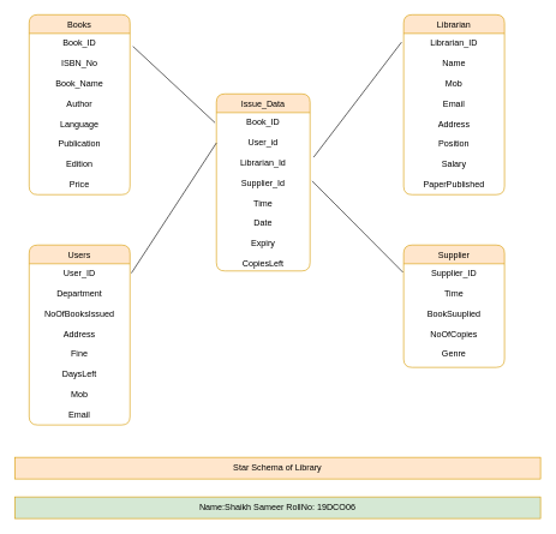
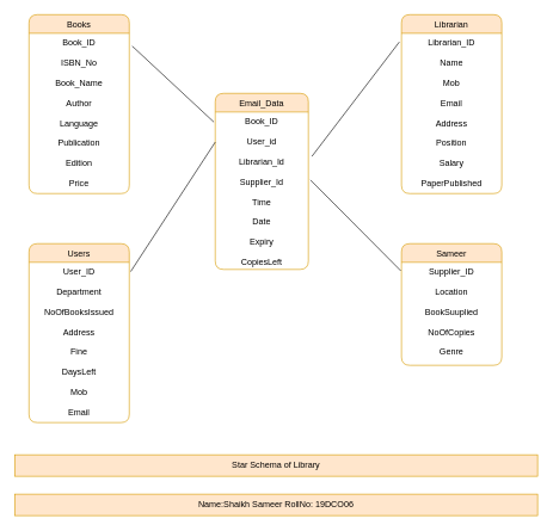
- <mxCell id="6" value="Issue_Data" style="swimlane;fontStyle=0;childLayout=stackLayout;horizontal=1;startSize=26;fillColor=#ffe6cc;horizontalStack=0;resizeParent=1;resizeParentMax=0;resizeLast=0;collapsible=1;marginBottom=0;rounded=1;align=center;strokeColor=#d79b00;" vertex="1" parent="1"><mxGeometry x="300" y="130" width="130" height="246" as="geometry" /></mxCell>
+ <mxCell id="6" value="Email_Data" style="swimlane;fontStyle=0;childLayout=stackLayout;horizontal=1;startSize=26;fillColor=#ffe6cc;horizontalStack=0;resizeParent=1;resizeParentMax=0;resizeLast=0;collapsible=1;marginBottom=0;rounded=1;align=center;strokeColor=#d79b00;" vertex="1" parent="1"><mxGeometry x="300" y="130" width="130" height="246" as="geometry" /></mxCell>
- <mxCell id="10" value="Supplier" style="swimlane;fontStyle=0;childLayout=stackLayout;horizontal=1;startSize=26;fillColor=#ffe6cc;horizontalStack=0;resizeParent=1;resizeParentMax=0;resizeLast=0;collapsible=1;marginBottom=0;rounded=1;align=center;strokeColor=#d79b00;" vertex="1" parent="1"><mxGeometry x="560" y="340" width="140" height="170" as="geometry" /></mxCell>
+ <mxCell id="10" value="Sameer" style="swimlane;fontStyle=0;childLayout=stackLayout;horizontal=1;startSize=26;fillColor=#ffe6cc;horizontalStack=0;resizeParent=1;resizeParentMax=0;resizeLast=0;collapsible=1;marginBottom=0;rounded=1;align=center;strokeColor=#d79b00;" vertex="1" parent="1"><mxGeometry x="560" y="340" width="140" height="170" as="geometry" /></mxCell>
- <mxCell id="11" value="Supplier_ID&#10;&#10;Time&#10;&#10;BookSuuplied&#10;&#10;NoOfCopies&#10;&#10;Genre&#10;&#10;&#10;&#10;&#10;&#10;&#10;" style="text;strokeColor=none;fillColor=none;align=center;verticalAlign=top;spacingLeft=4;spacingRight=4;overflow=hidden;rotatable=0;points=[[0,0.5],[1,0.5]];portConstraint=eastwest;" vertex="1" parent="10"><mxGeometry y="26" width="140" height="144" as="geometry" /></mxCell>
+ <mxCell id="11" value="Supplier_ID&#10;&#10;Location&#10;&#10;BookSuuplied&#10;&#10;NoOfCopies&#10;&#10;Genre&#10;&#10;&#10;&#10;&#10;&#10;&#10;" style="text;strokeColor=none;fillColor=none;align=center;verticalAlign=top;spacingLeft=4;spacingRight=4;overflow=hidden;rotatable=0;points=[[0,0.5],[1,0.5]];portConstraint=eastwest;" vertex="1" parent="10"><mxGeometry y="26" width="140" height="144" as="geometry" /></mxCell>
- <mxCell id="17" value="Name:Shaikh Sameer RollNo: 19DCO06" style="rounded=0;whiteSpace=wrap;html=1;align=center;fillColor=#d5e8d4;strokeColor=#d79b00;" vertex="1" parent="1"><mxGeometry x="20" y="690" width="730" height="30" as="geometry" /></mxCell>
+ <mxCell id="17" value="Name:Shaikh Sameer RollNo: 19DCO06" style="rounded=0;whiteSpace=wrap;html=1;align=center;fillColor=#ffe6cc;strokeColor=#d79b00;" vertex="1" parent="1"><mxGeometry x="20" y="690" width="730" height="30" as="geometry" /></mxCell>
